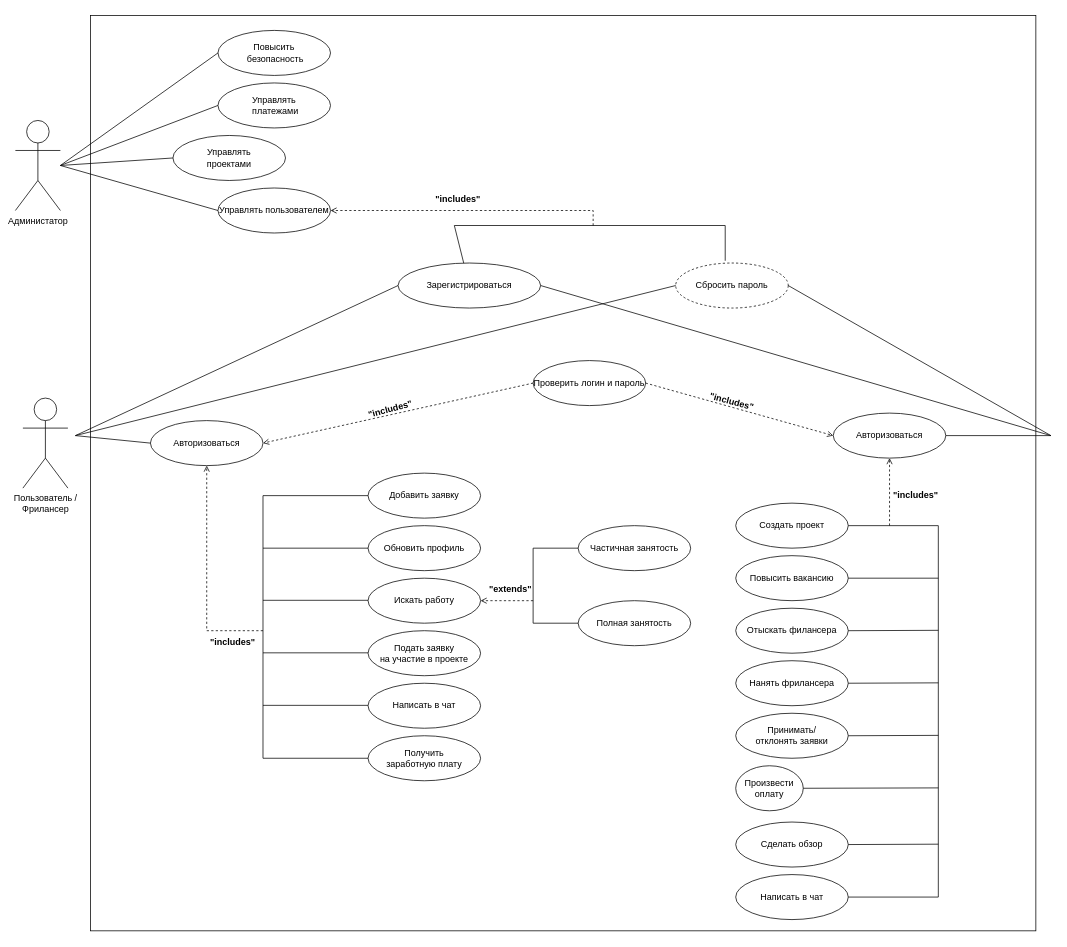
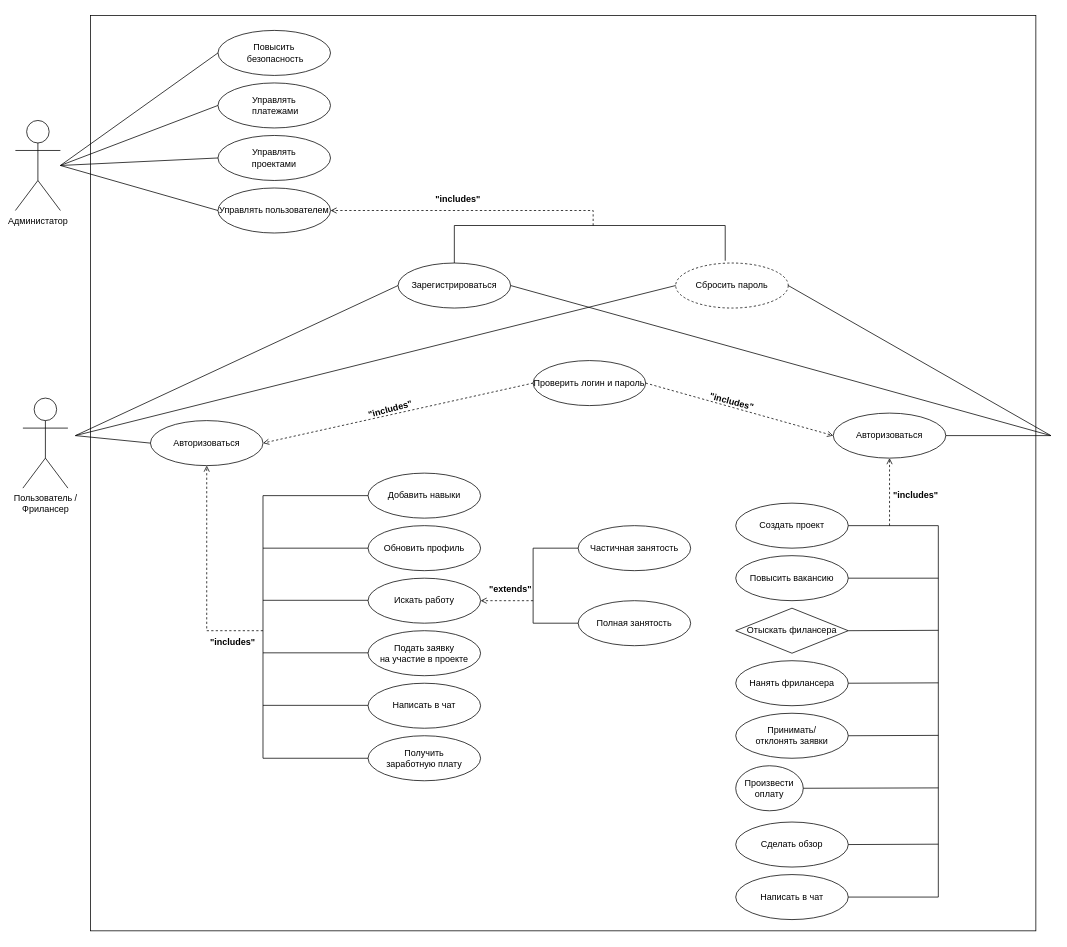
- <mxCell id="5" value="Управлять&lt;br&gt;проектами" style="ellipse;whiteSpace=wrap;html=1;" parent="1" vertex="1"><mxGeometry x="230" y="180" width="150" height="60" as="geometry" /></mxCell>
+ <mxCell id="5" value="Управлять&lt;br&gt;проектами" style="ellipse;whiteSpace=wrap;html=1;" parent="1" vertex="1"><mxGeometry x="290" y="180" width="150" height="60" as="geometry" /></mxCell>
- <mxCell id="13" value="Зарегистрироваться" style="ellipse;whiteSpace=wrap;html=1;" parent="1" vertex="1"><mxGeometry x="530" y="350" width="190" height="60" as="geometry" /></mxCell>
+ <mxCell id="13" value="Зарегистрироваться" style="ellipse;whiteSpace=wrap;html=1;" parent="1" vertex="1"><mxGeometry x="530" y="350" width="150" height="60" as="geometry" /></mxCell>
- <mxCell id="26" value="Добавить заявку" style="ellipse;whiteSpace=wrap;html=1;" parent="1" vertex="1"><mxGeometry x="490" y="630" width="150" height="60" as="geometry" /></mxCell>
+ <mxCell id="26" value="Добавить навыки" style="ellipse;whiteSpace=wrap;html=1;" parent="1" vertex="1"><mxGeometry x="490" y="630" width="150" height="60" as="geometry" /></mxCell>
- <mxCell id="45" value="Отыскать филансера" style="ellipse;whiteSpace=wrap;html=1;" parent="1" vertex="1"><mxGeometry x="980" y="810" width="150" height="60" as="geometry" /></mxCell>
+ <mxCell id="45" value="Отыскать филансера" style="rhombus;whiteSpace=wrap;html=1;" parent="1" vertex="1"><mxGeometry x="980" y="810" width="150" height="60" as="geometry" /></mxCell>
